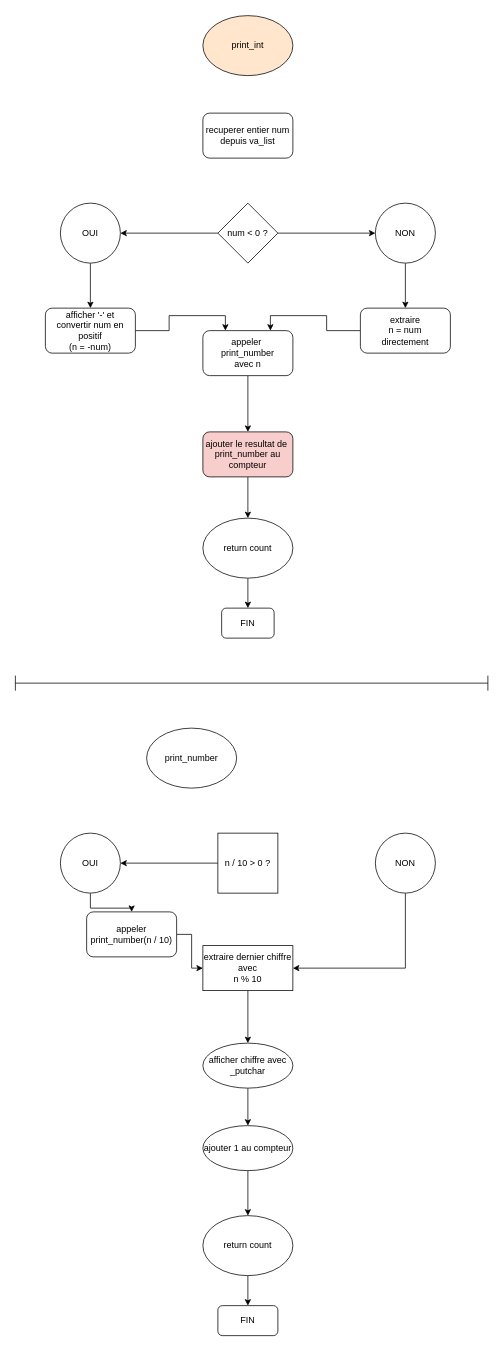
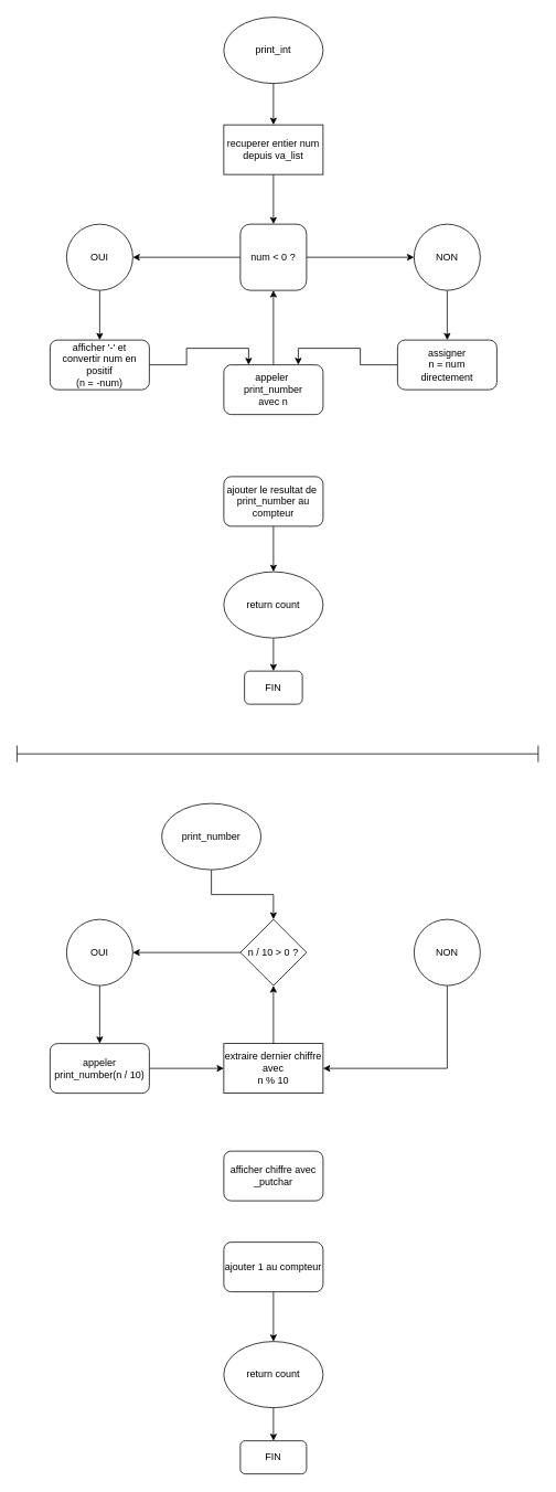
- <mxCell id="3" value="print_int" style="ellipse;whiteSpace=wrap;html=1;fillColor=#ffe6cc;" vertex="1" parent="1"><mxGeometry x="270" y="20" width="120" height="80" as="geometry" /></mxCell>
+ <mxCell id="3" value="print_int" style="ellipse;whiteSpace=wrap;html=1;" vertex="1" parent="1"><mxGeometry x="270" y="20" width="120" height="80" as="geometry" /></mxCell>
+ <mxCell id="2" style="edgeStyle=orthogonalEdgeStyle;rounded=0;orthogonalLoop=1;jettySize=auto;html=1;" edge="1" parent="1" source="3" target="5"><mxGeometry relative="1" as="geometry" /></mxCell>
- <mxCell id="5" value="recuperer entier num&lt;div&gt;depuis va_list&lt;/div&gt;" style="rounded=1;whiteSpace=wrap;html=1;" vertex="1" parent="1"><mxGeometry x="270" y="150" width="120" height="60" as="geometry" /></mxCell>
+ <mxCell id="5" value="recuperer entier num&lt;div&gt;depuis va_list&lt;/div&gt;" style="whiteSpace=wrap;html=1;rounded=0;" vertex="1" parent="1"><mxGeometry x="270" y="150" width="120" height="60" as="geometry" /></mxCell>
+ <mxCell id="4" style="edgeStyle=orthogonalEdgeStyle;rounded=0;orthogonalLoop=1;jettySize=auto;html=1;" edge="1" parent="1" source="5" target="8"><mxGeometry relative="1" as="geometry" /></mxCell>
- <mxCell id="8" value="num &amp;lt; 0 ?" style="rhombus;whiteSpace=wrap;html=1;" vertex="1" parent="1"><mxGeometry x="290" y="270" width="80" height="80" as="geometry" /></mxCell>
+ <mxCell id="8" value="num &amp;lt; 0 ?" style="whiteSpace=wrap;html=1;rounded=1;" vertex="1" parent="1"><mxGeometry x="290" y="270" width="80" height="80" as="geometry" /></mxCell>
- <mxCell id="12" value="extraire&lt;div&gt;n = num&lt;/div&gt;&lt;div&gt;directement&lt;/div&gt;" style="rounded=1;whiteSpace=wrap;html=1;" vertex="1" parent="1"><mxGeometry x="480" y="410" width="120" height="60" as="geometry" /></mxCell>
+ <mxCell id="12" value="assigner&lt;div&gt;n = num&lt;/div&gt;&lt;div&gt;directement&lt;/div&gt;" style="rounded=1;whiteSpace=wrap;html=1;" vertex="1" parent="1"><mxGeometry x="480" y="410" width="120" height="60" as="geometry" /></mxCell>
- <mxCell id="17" style="edgeStyle=orthogonalEdgeStyle;rounded=0;orthogonalLoop=1;jettySize=auto;html=1;entryX=0.5;entryY=0;entryDx=0;entryDy=0;" edge="1" parent="1" source="18" target="20"><mxGeometry relative="1" as="geometry" /></mxCell>
+ <mxCell id="17" style="edgeStyle=orthogonalEdgeStyle;rounded=0;orthogonalLoop=1;jettySize=auto;html=1;" edge="1" parent="1" source="18" target="8"><mxGeometry relative="1" as="geometry" /></mxCell>
- <mxCell id="20" value="ajouter le resultat de&amp;nbsp;&lt;div&gt;print_number au compteur&lt;/div&gt;" style="rounded=1;whiteSpace=wrap;html=1;fillColor=#f8cecc;" vertex="1" parent="1"><mxGeometry x="270" y="575" width="120" height="60" as="geometry" /></mxCell>
+ <mxCell id="20" value="ajouter le resultat de&amp;nbsp;&lt;div&gt;print_number au compteur&lt;/div&gt;" style="rounded=1;whiteSpace=wrap;html=1;" vertex="1" parent="1"><mxGeometry x="270" y="575" width="120" height="60" as="geometry" /></mxCell>
+ <mxCell id="24" style="edgeStyle=orthogonalEdgeStyle;rounded=0;orthogonalLoop=1;jettySize=auto;html=1;entryX=0.5;entryY=0;entryDx=0;entryDy=0;" edge="1" parent="1" source="25" target="27"><mxGeometry relative="1" as="geometry" /></mxCell>
- <mxCell id="27" value="n / 10 &amp;gt; 0 ?" style="whiteSpace=wrap;html=1;rounded=0;" vertex="1" parent="1"><mxGeometry x="290" y="1110" width="80" height="80" as="geometry" /></mxCell>
+ <mxCell id="27" value="n / 10 &amp;gt; 0 ?" style="rhombus;whiteSpace=wrap;html=1;" vertex="1" parent="1"><mxGeometry x="290" y="1110" width="80" height="80" as="geometry" /></mxCell>
- <mxCell id="33" value="appeler&lt;div&gt;print_number(n / 10)&lt;/div&gt;" style="rounded=1;whiteSpace=wrap;html=1;" vertex="1" parent="1"><mxGeometry x="115" y="1215" width="120" height="60" as="geometry" /></mxCell>
+ <mxCell id="33" value="appeler&lt;div&gt;print_number(n / 10)&lt;/div&gt;" style="rounded=1;whiteSpace=wrap;html=1;" vertex="1" parent="1"><mxGeometry x="60" y="1260" width="120" height="60" as="geometry" /></mxCell>
- <mxCell id="34" style="edgeStyle=orthogonalEdgeStyle;rounded=0;orthogonalLoop=1;jettySize=auto;html=1;entryX=0.5;entryY=0;entryDx=0;entryDy=0;" edge="1" parent="1" source="35" target="37"><mxGeometry relative="1" as="geometry" /></mxCell>
+ <mxCell id="34" style="edgeStyle=orthogonalEdgeStyle;rounded=0;orthogonalLoop=1;jettySize=auto;html=1;" edge="1" parent="1" source="35" target="27"><mxGeometry relative="1" as="geometry" /></mxCell>
- <mxCell id="37" value="afficher chiffre avec _putchar" style="ellipse;whiteSpace=wrap;html=1;" vertex="1" parent="1"><mxGeometry x="270" y="1390" width="120" height="60" as="geometry" /></mxCell>
+ <mxCell id="37" value="afficher chiffre avec _putchar" style="rounded=1;whiteSpace=wrap;html=1;" vertex="1" parent="1"><mxGeometry x="270" y="1390" width="120" height="60" as="geometry" /></mxCell>
- <mxCell id="36" style="edgeStyle=orthogonalEdgeStyle;rounded=0;orthogonalLoop=1;jettySize=auto;html=1;entryX=0.5;entryY=0;entryDx=0;entryDy=0;" edge="1" parent="1" source="37" target="39"><mxGeometry relative="1" as="geometry" /></mxCell>
- <mxCell id="39" value="ajouter 1 au compteur" style="ellipse;whiteSpace=wrap;html=1;" vertex="1" parent="1"><mxGeometry x="270" y="1500" width="120" height="60" as="geometry" /></mxCell>
+ <mxCell id="39" value="ajouter 1 au compteur" style="rounded=1;whiteSpace=wrap;html=1;" vertex="1" parent="1"><mxGeometry x="270" y="1500" width="120" height="60" as="geometry" /></mxCell>
